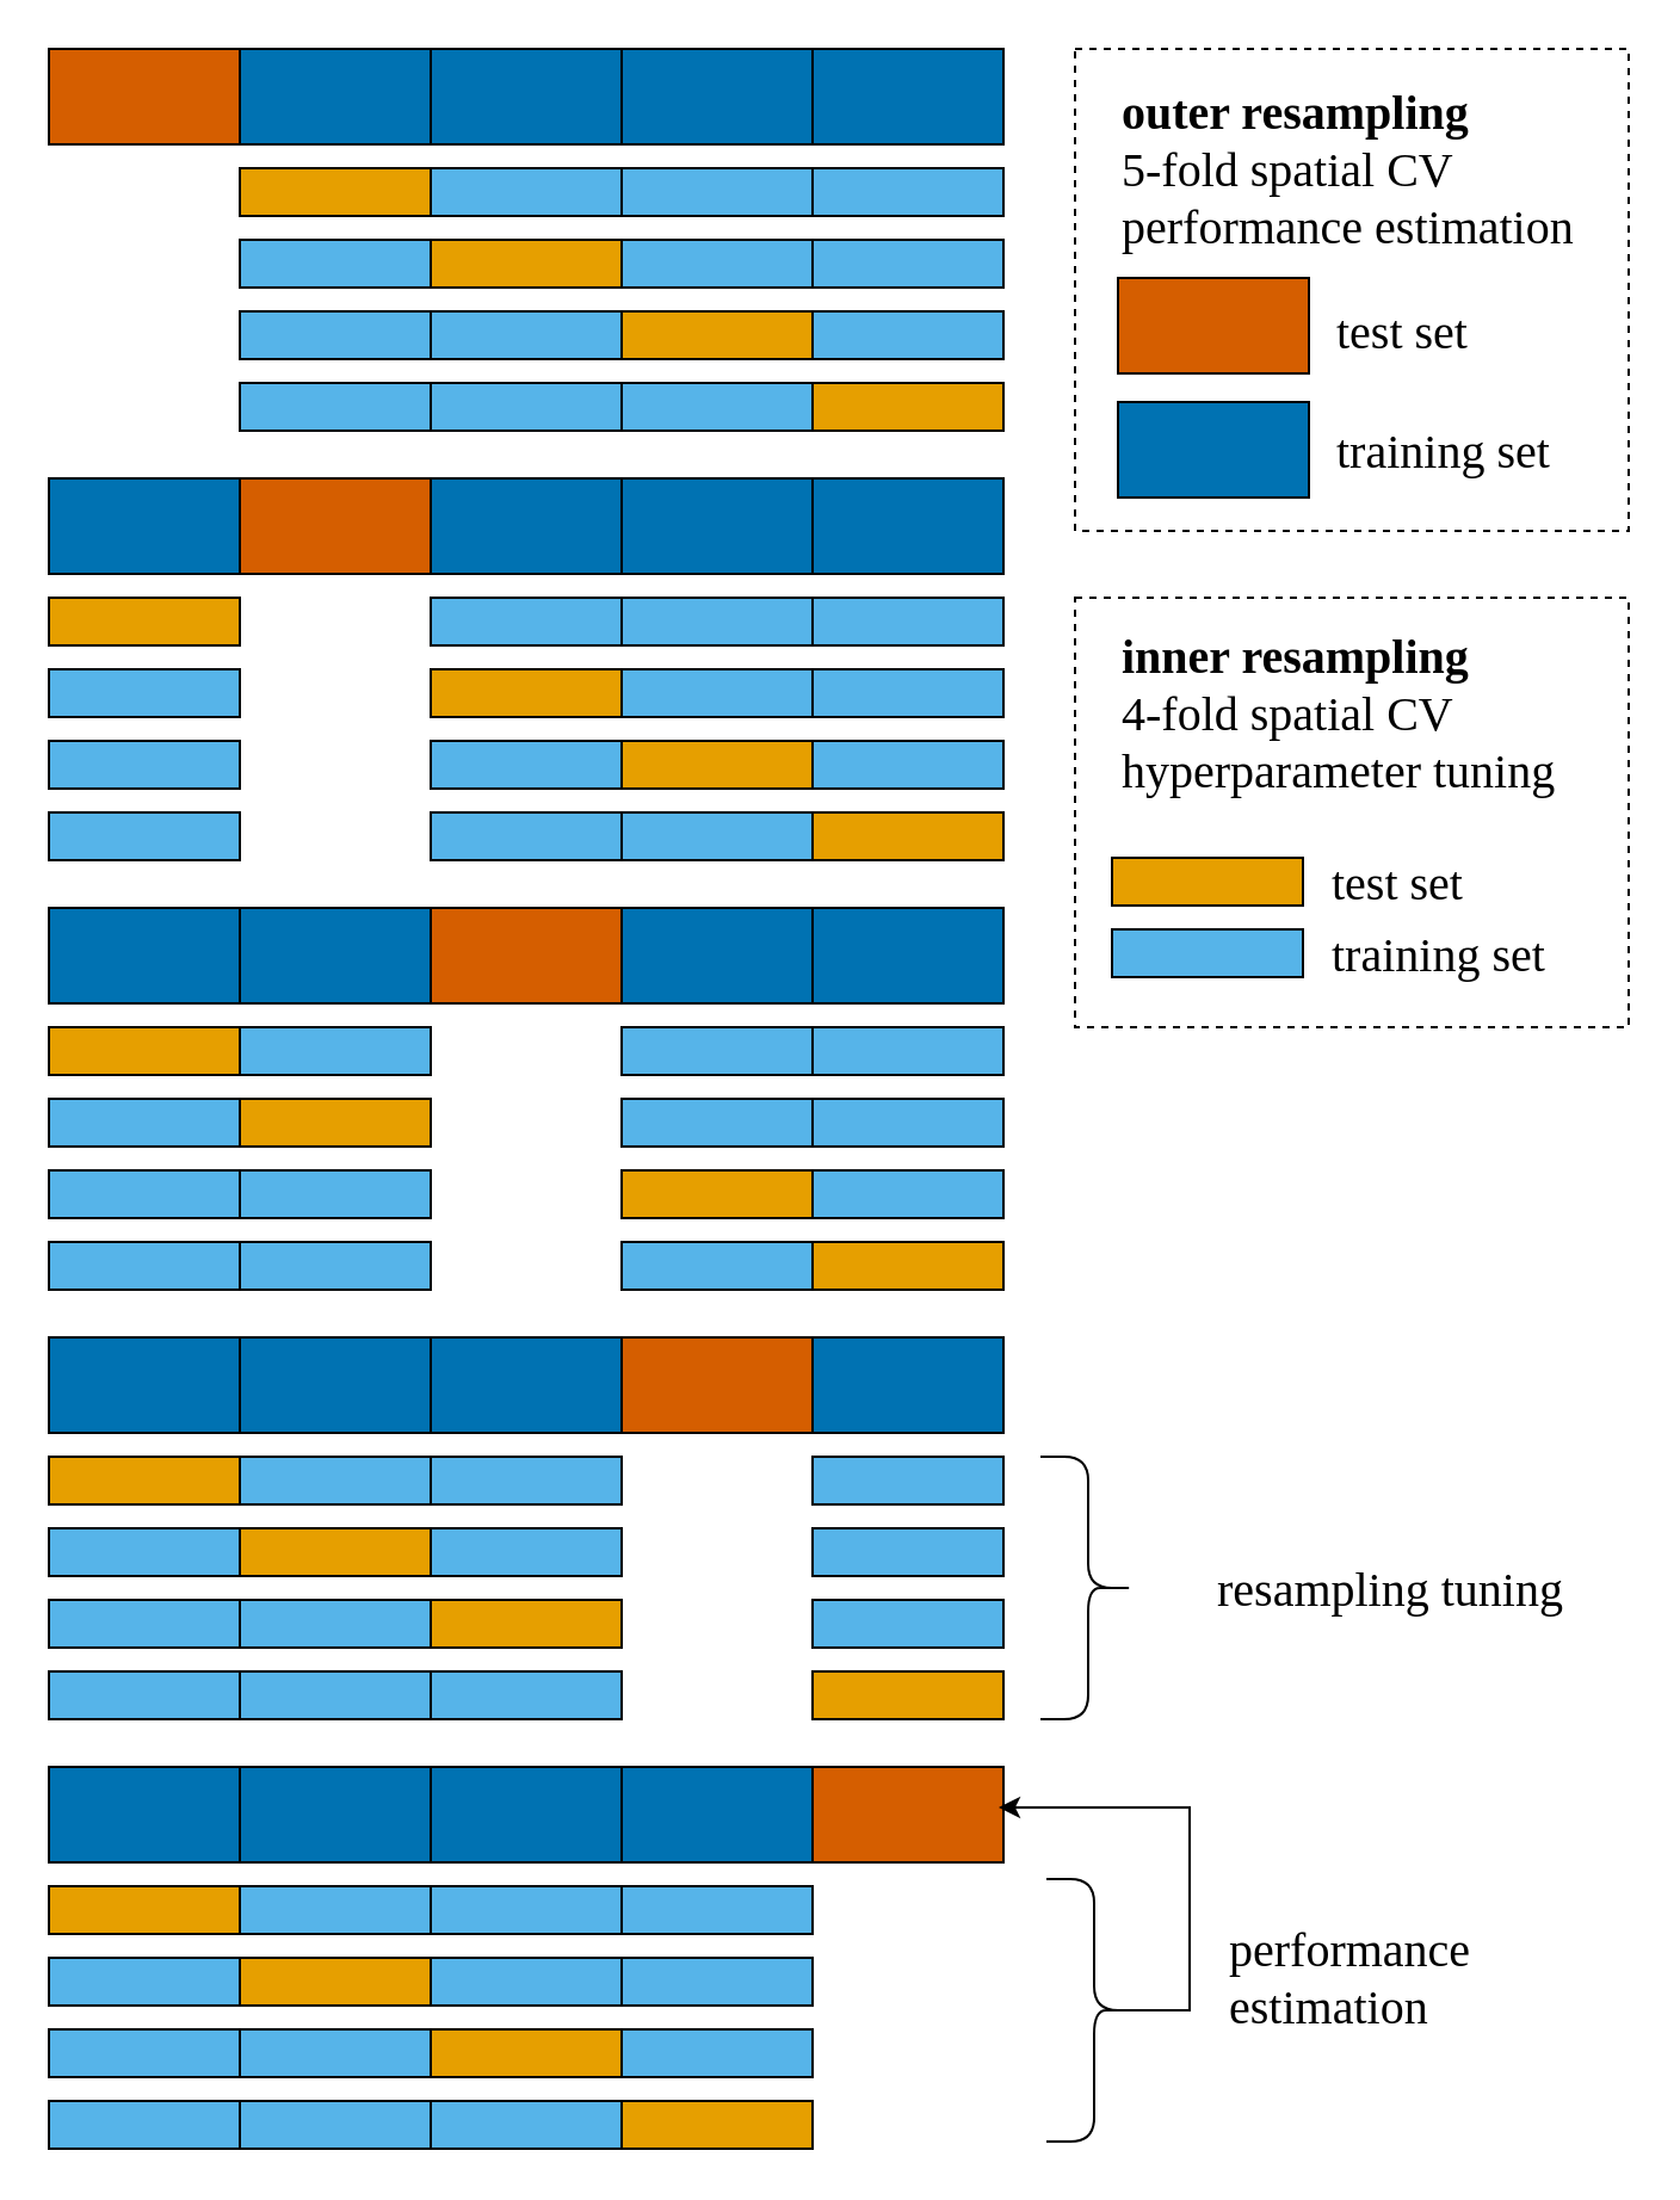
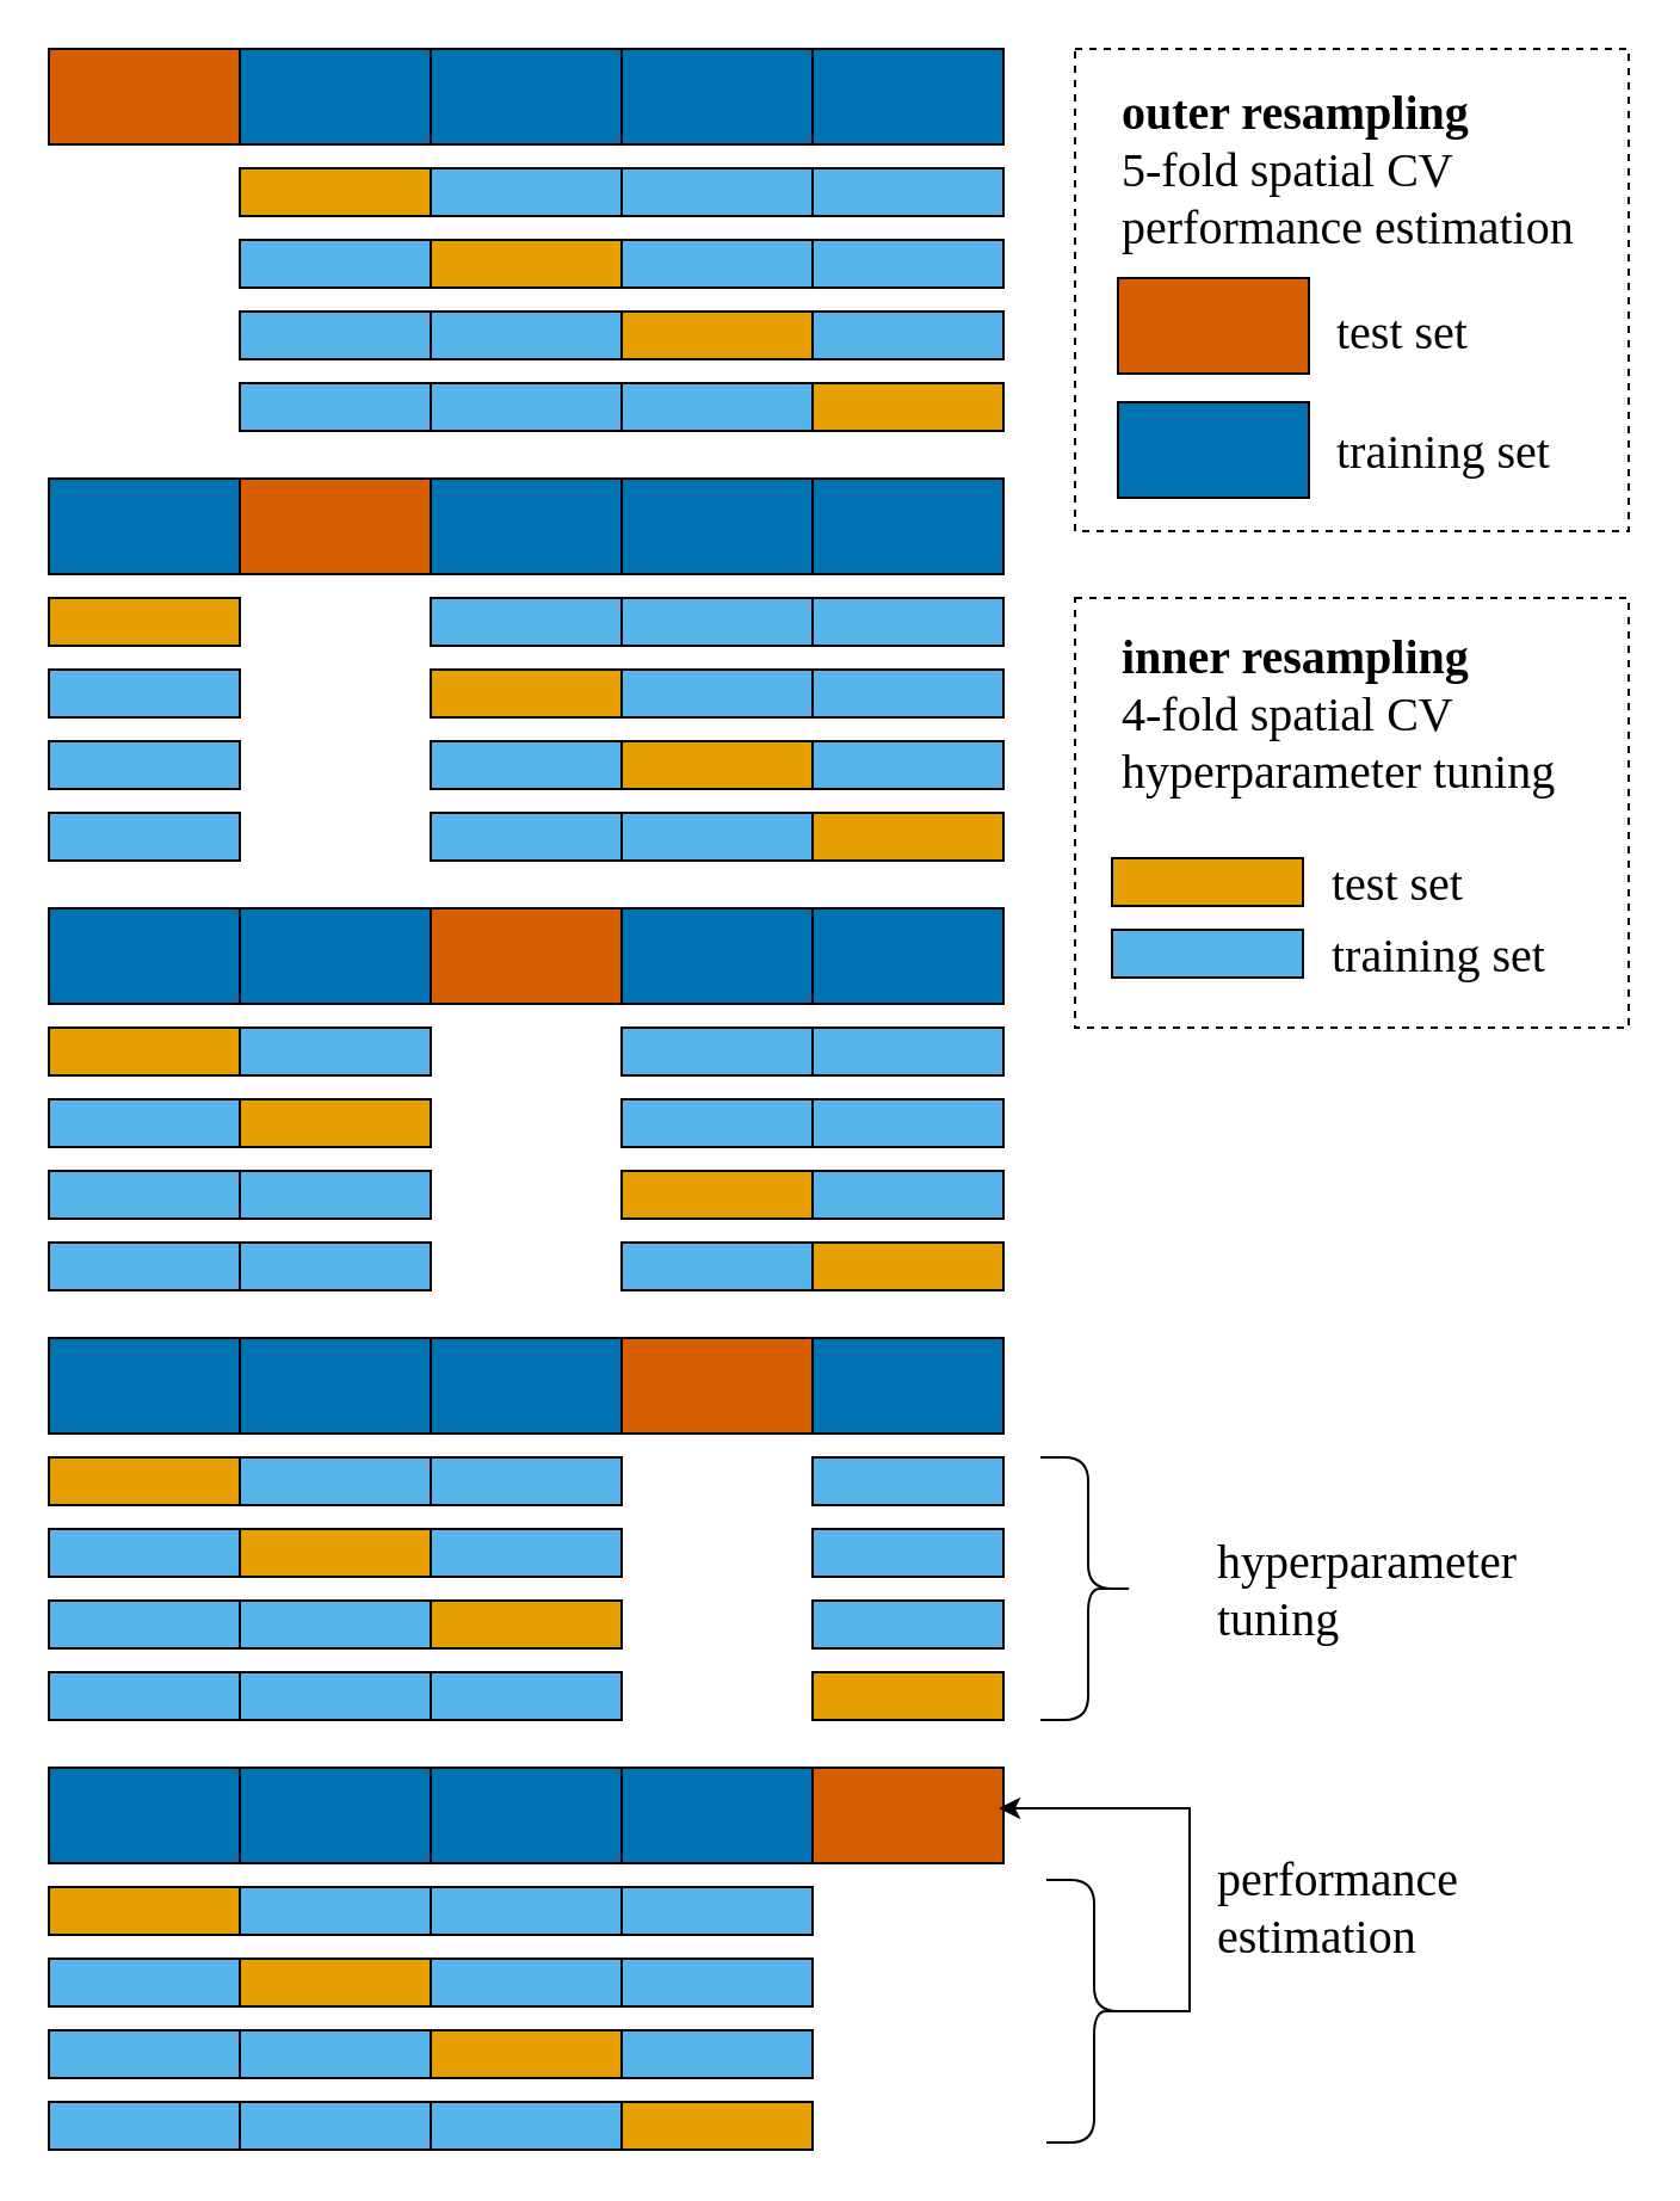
- <mxCell id="119" value="resampling tuning" style="text;html=1;strokeColor=none;fillColor=none;align=left;verticalAlign=middle;whiteSpace=wrap;rounded=0;fontFamily=Source Sans Pro;fontSize=20;" vertex="1" parent="1"><mxGeometry x="508" y="625" width="150" height="80" as="geometry" /></mxCell>
+ <mxCell id="119" value="hyperparameter tuning" style="text;html=1;strokeColor=none;fillColor=none;align=left;verticalAlign=middle;whiteSpace=wrap;rounded=0;fontFamily=Source Sans Pro;fontSize=20;" vertex="1" parent="1"><mxGeometry x="508" y="625" width="150" height="80" as="geometry" /></mxCell>
- <mxCell id="123" value="performance estimation" style="text;html=1;strokeColor=none;fillColor=none;align=left;verticalAlign=middle;whiteSpace=wrap;rounded=0;fontFamily=Source Sans Pro;fontSize=20;" vertex="1" parent="1"><mxGeometry x="513" y="788" width="150" height="80" as="geometry" /></mxCell>
+ <mxCell id="123" value="performance estimation" style="text;html=1;strokeColor=none;fillColor=none;align=left;verticalAlign=middle;whiteSpace=wrap;rounded=0;fontFamily=Source Sans Pro;fontSize=20;" vertex="1" parent="1"><mxGeometry x="508" y="758" width="150" height="80" as="geometry" /></mxCell>
